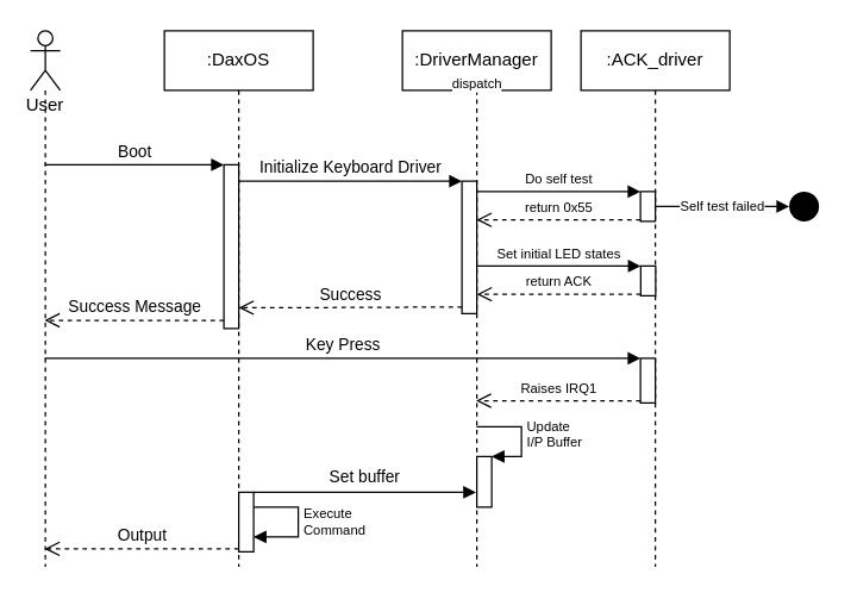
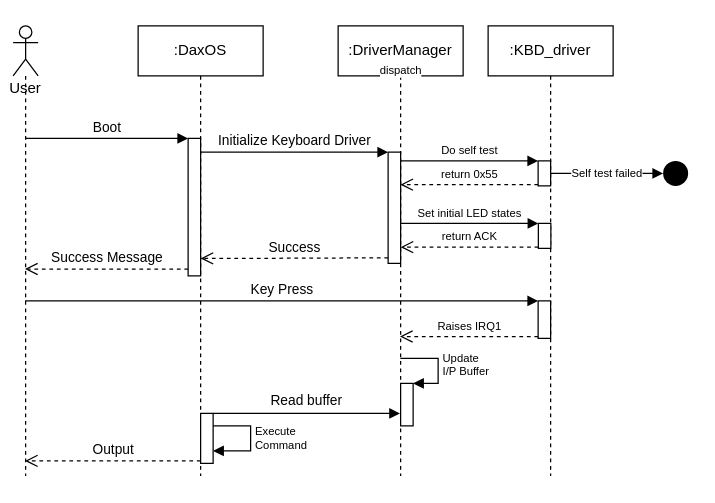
- <mxCell id="13" value=":ACK_driver" style="shape=umlLifeline;perimeter=lifelinePerimeter;whiteSpace=wrap;html=1;container=1;collapsible=0;recursiveResize=0;outlineConnect=0;" parent="1" vertex="1"><mxGeometry x="390" y="20" width="100" height="360" as="geometry" /></mxCell>
+ <mxCell id="13" value=":KBD_driver" style="shape=umlLifeline;perimeter=lifelinePerimeter;whiteSpace=wrap;html=1;container=1;collapsible=0;recursiveResize=0;outlineConnect=0;" parent="1" vertex="1"><mxGeometry x="390" y="20" width="100" height="360" as="geometry" /></mxCell>
- <mxCell id="2" value="User" style="shape=umlLifeline;participant=umlActor;perimeter=lifelinePerimeter;whiteSpace=wrap;html=1;container=1;collapsible=0;recursiveResize=0;verticalAlign=top;spacingTop=36;outlineConnect=0;" parent="1" vertex="1"><mxGeometry x="20" y="20" width="20" height="360" as="geometry" /></mxCell>
+ <mxCell id="2" value="User" style="shape=umlLifeline;participant=umlActor;perimeter=lifelinePerimeter;whiteSpace=wrap;html=1;container=1;collapsible=0;recursiveResize=0;verticalAlign=top;spacingTop=36;outlineConnect=0;" parent="1" vertex="1"><mxGeometry x="10" y="20" width="20" height="360" as="geometry" /></mxCell>
- <mxCell id="28" value="Set buffer" style="text;html=1;strokeColor=none;fillColor=none;align=center;verticalAlign=middle;whiteSpace=wrap;rounded=0;fontSize=11;" parent="1" vertex="1"><mxGeometry x="210" y="310" width="70" height="20" as="geometry" /></mxCell>
+ <mxCell id="28" value="Read buffer" style="text;html=1;strokeColor=none;fillColor=none;align=center;verticalAlign=middle;whiteSpace=wrap;rounded=0;fontSize=11;" parent="1" vertex="1"><mxGeometry x="210" y="310" width="70" height="20" as="geometry" /></mxCell>
